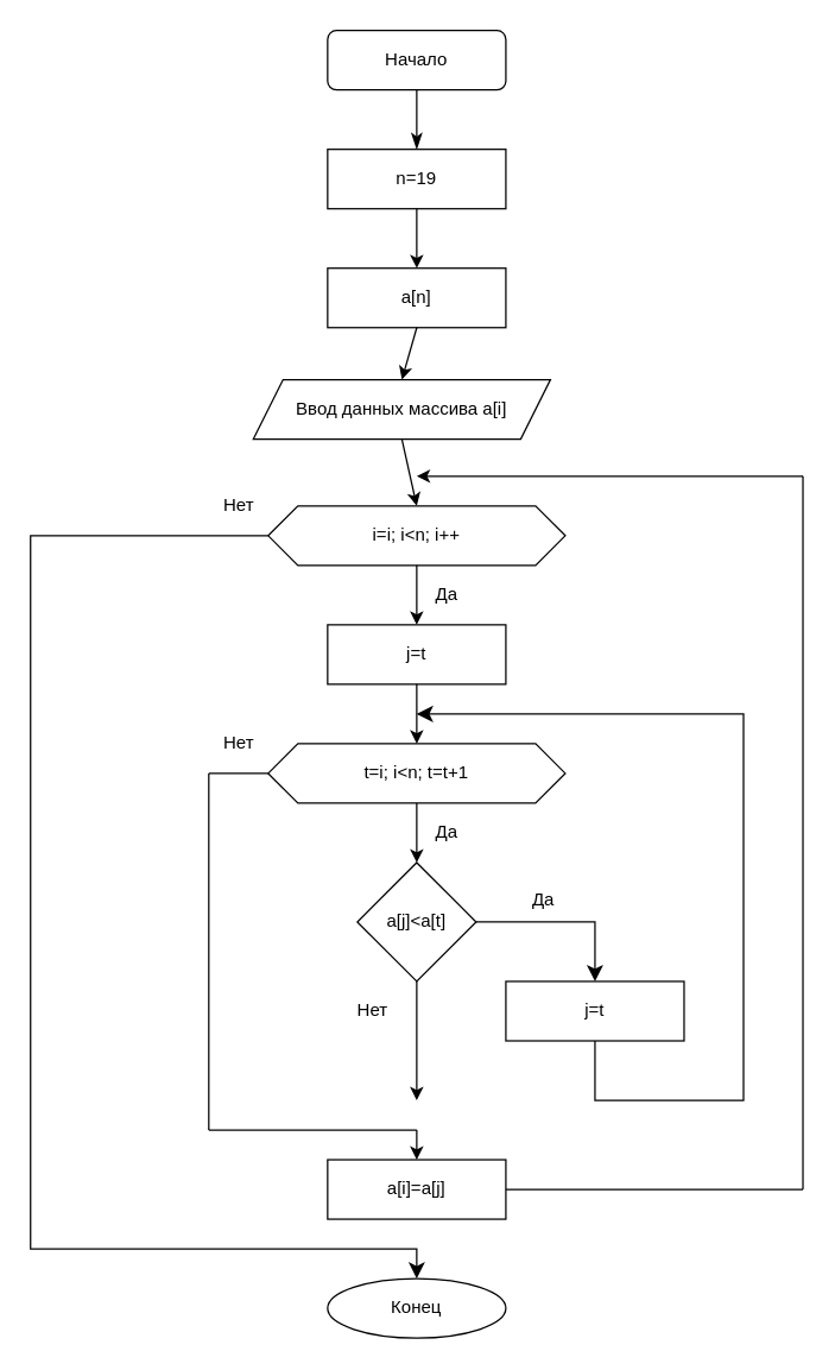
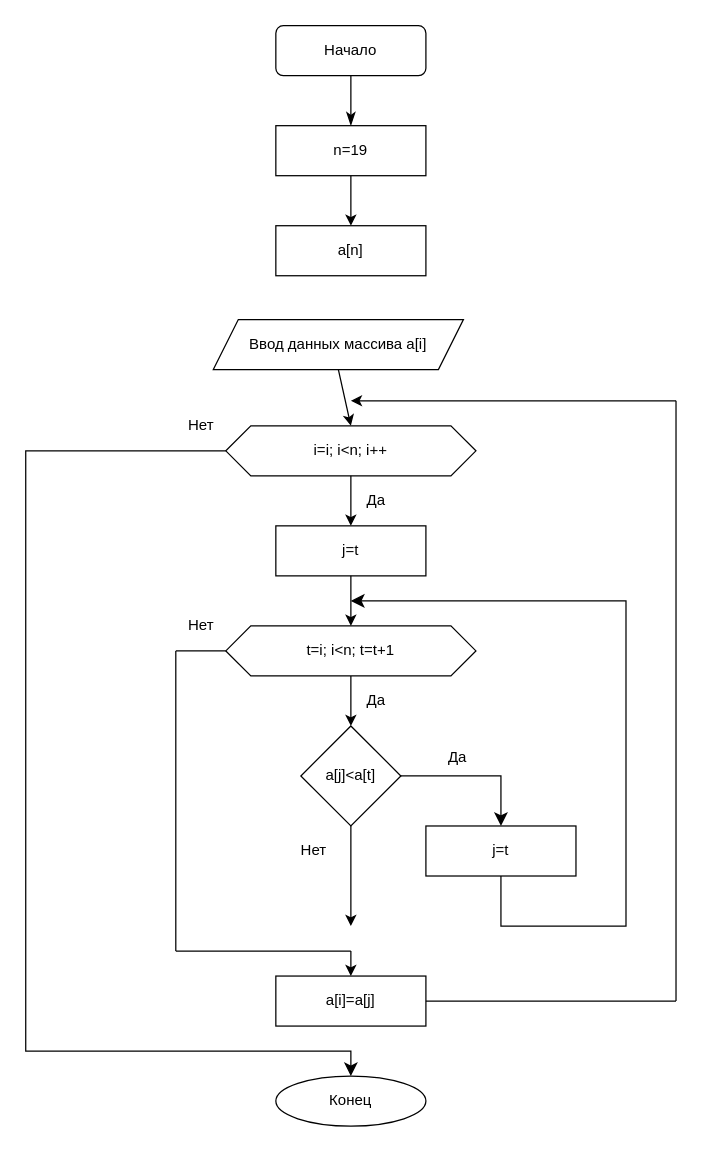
- <mxCell id="8" value="" style="endArrow=classic;html=1;rounded=0;exitX=0.5;exitY=1;exitDx=0;exitDy=0;entryX=0.5;entryY=0;entryDx=0;entryDy=0;" edge="1" parent="1" source="6" target="7"><mxGeometry width="50" height="50" relative="1" as="geometry"><mxPoint x="450" y="370" as="sourcePoint" /><mxPoint x="500" y="320" as="targetPoint" /></mxGeometry></mxCell>
